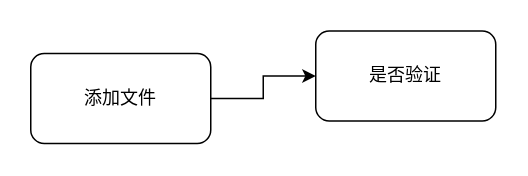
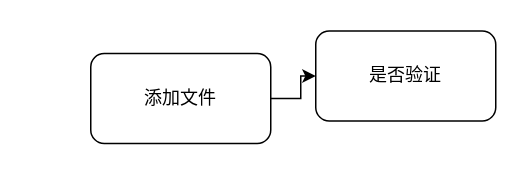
- <mxCell id="3" value="添加文件" style="rounded=1;whiteSpace=wrap;html=1;direction=west;" vertex="1" parent="1"><mxGeometry x="20" y="35" width="120" height="60" as="geometry" /></mxCell>
+ <mxCell id="3" value="添加文件" style="rounded=1;whiteSpace=wrap;html=1;direction=west;" vertex="1" parent="1"><mxGeometry x="60" y="35" width="120" height="60" as="geometry" /></mxCell>
